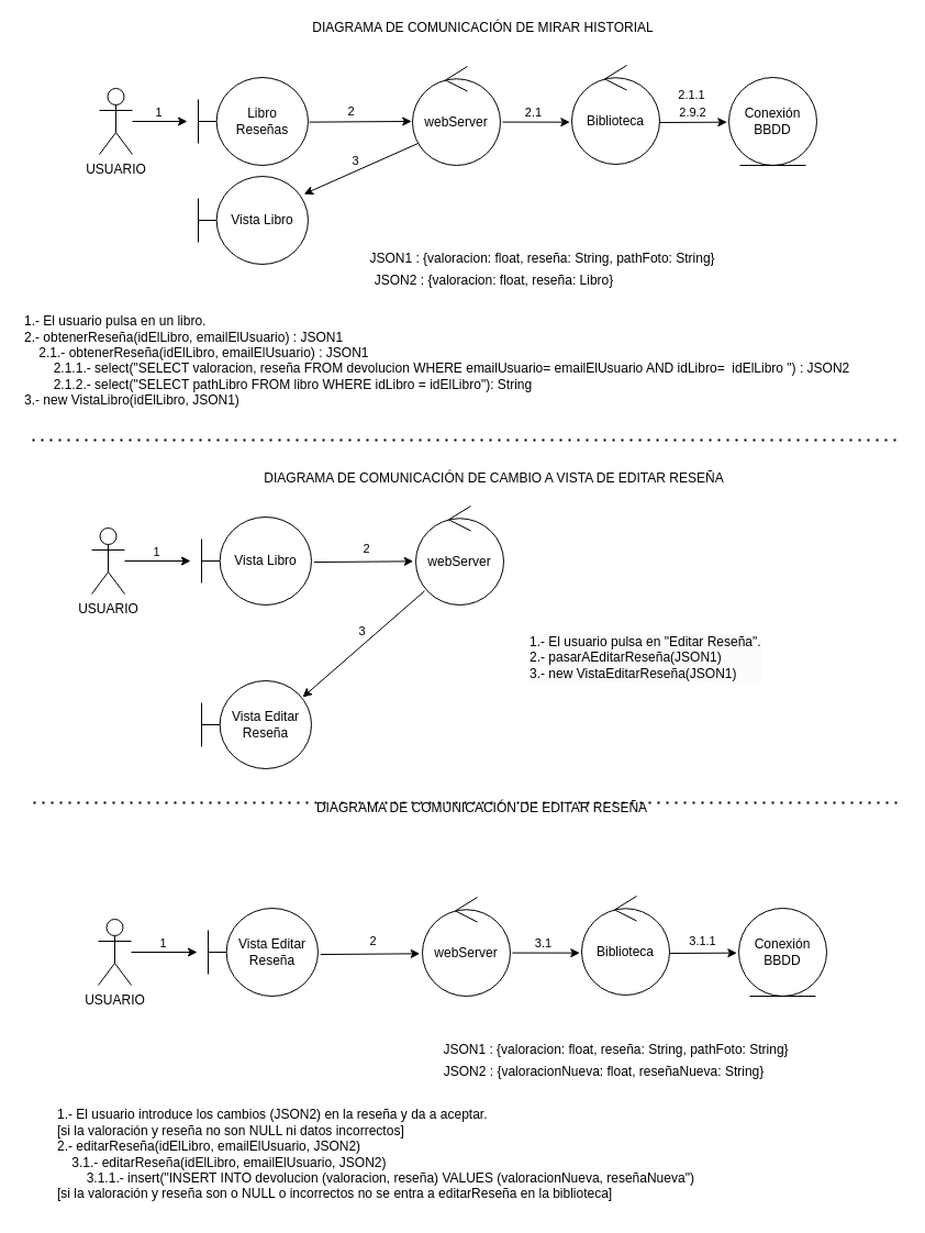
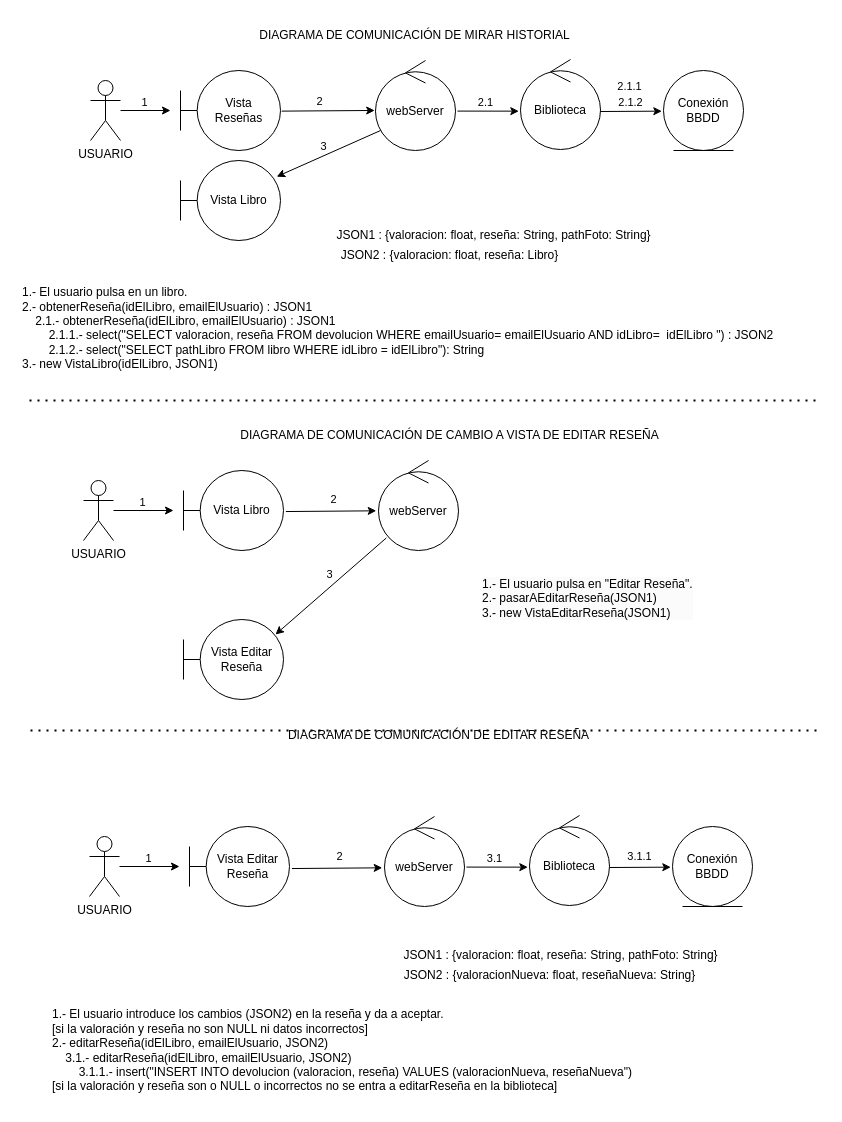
- <mxCell id="46" value="DIAGRAMA DE COMUNICACIÓN DE MIRAR HISTORIAL" style="text;html=1;align=center;verticalAlign=middle;resizable=0;points=[];autosize=1;strokeColor=none;fillColor=none;" vertex="1" parent="1"><mxGeometry x="274" y="10" width="330" height="30" as="geometry" /></mxCell>
+ <mxCell id="46" value="DIAGRAMA DE COMUNICACIÓN DE MIRAR HISTORIAL" style="text;html=1;align=center;verticalAlign=middle;resizable=0;points=[];autosize=1;strokeColor=none;fillColor=none;" vertex="1" parent="1"><mxGeometry x="249" y="20" width="330" height="30" as="geometry" /></mxCell>
- <mxCell id="21" value="2.9.2" style="edgeLabel;html=1;align=center;verticalAlign=middle;resizable=0;points=[];" parent="1" connectable="0" vertex="1"><mxGeometry x="629.002" y="101.003" as="geometry" /></mxCell>
+ <mxCell id="21" value="2.1.2" style="edgeLabel;html=1;align=center;verticalAlign=middle;resizable=0;points=[];" parent="1" connectable="0" vertex="1"><mxGeometry x="629.002" y="101.003" as="geometry" /></mxCell>
- <mxCell id="11" value="&lt;div&gt;Libro&lt;/div&gt;&lt;div&gt;Reseñas&lt;br&gt;&lt;/div&gt;" style="shape=umlBoundary;whiteSpace=wrap;html=1;" parent="1" vertex="1"><mxGeometry x="180" y="70" width="100" height="80" as="geometry" /></mxCell>
+ <mxCell id="11" value="&lt;div&gt;Vista&lt;/div&gt;&lt;div&gt;Reseñas&lt;br&gt;&lt;/div&gt;" style="shape=umlBoundary;whiteSpace=wrap;html=1;" parent="1" vertex="1"><mxGeometry x="180" y="70" width="100" height="80" as="geometry" /></mxCell>
